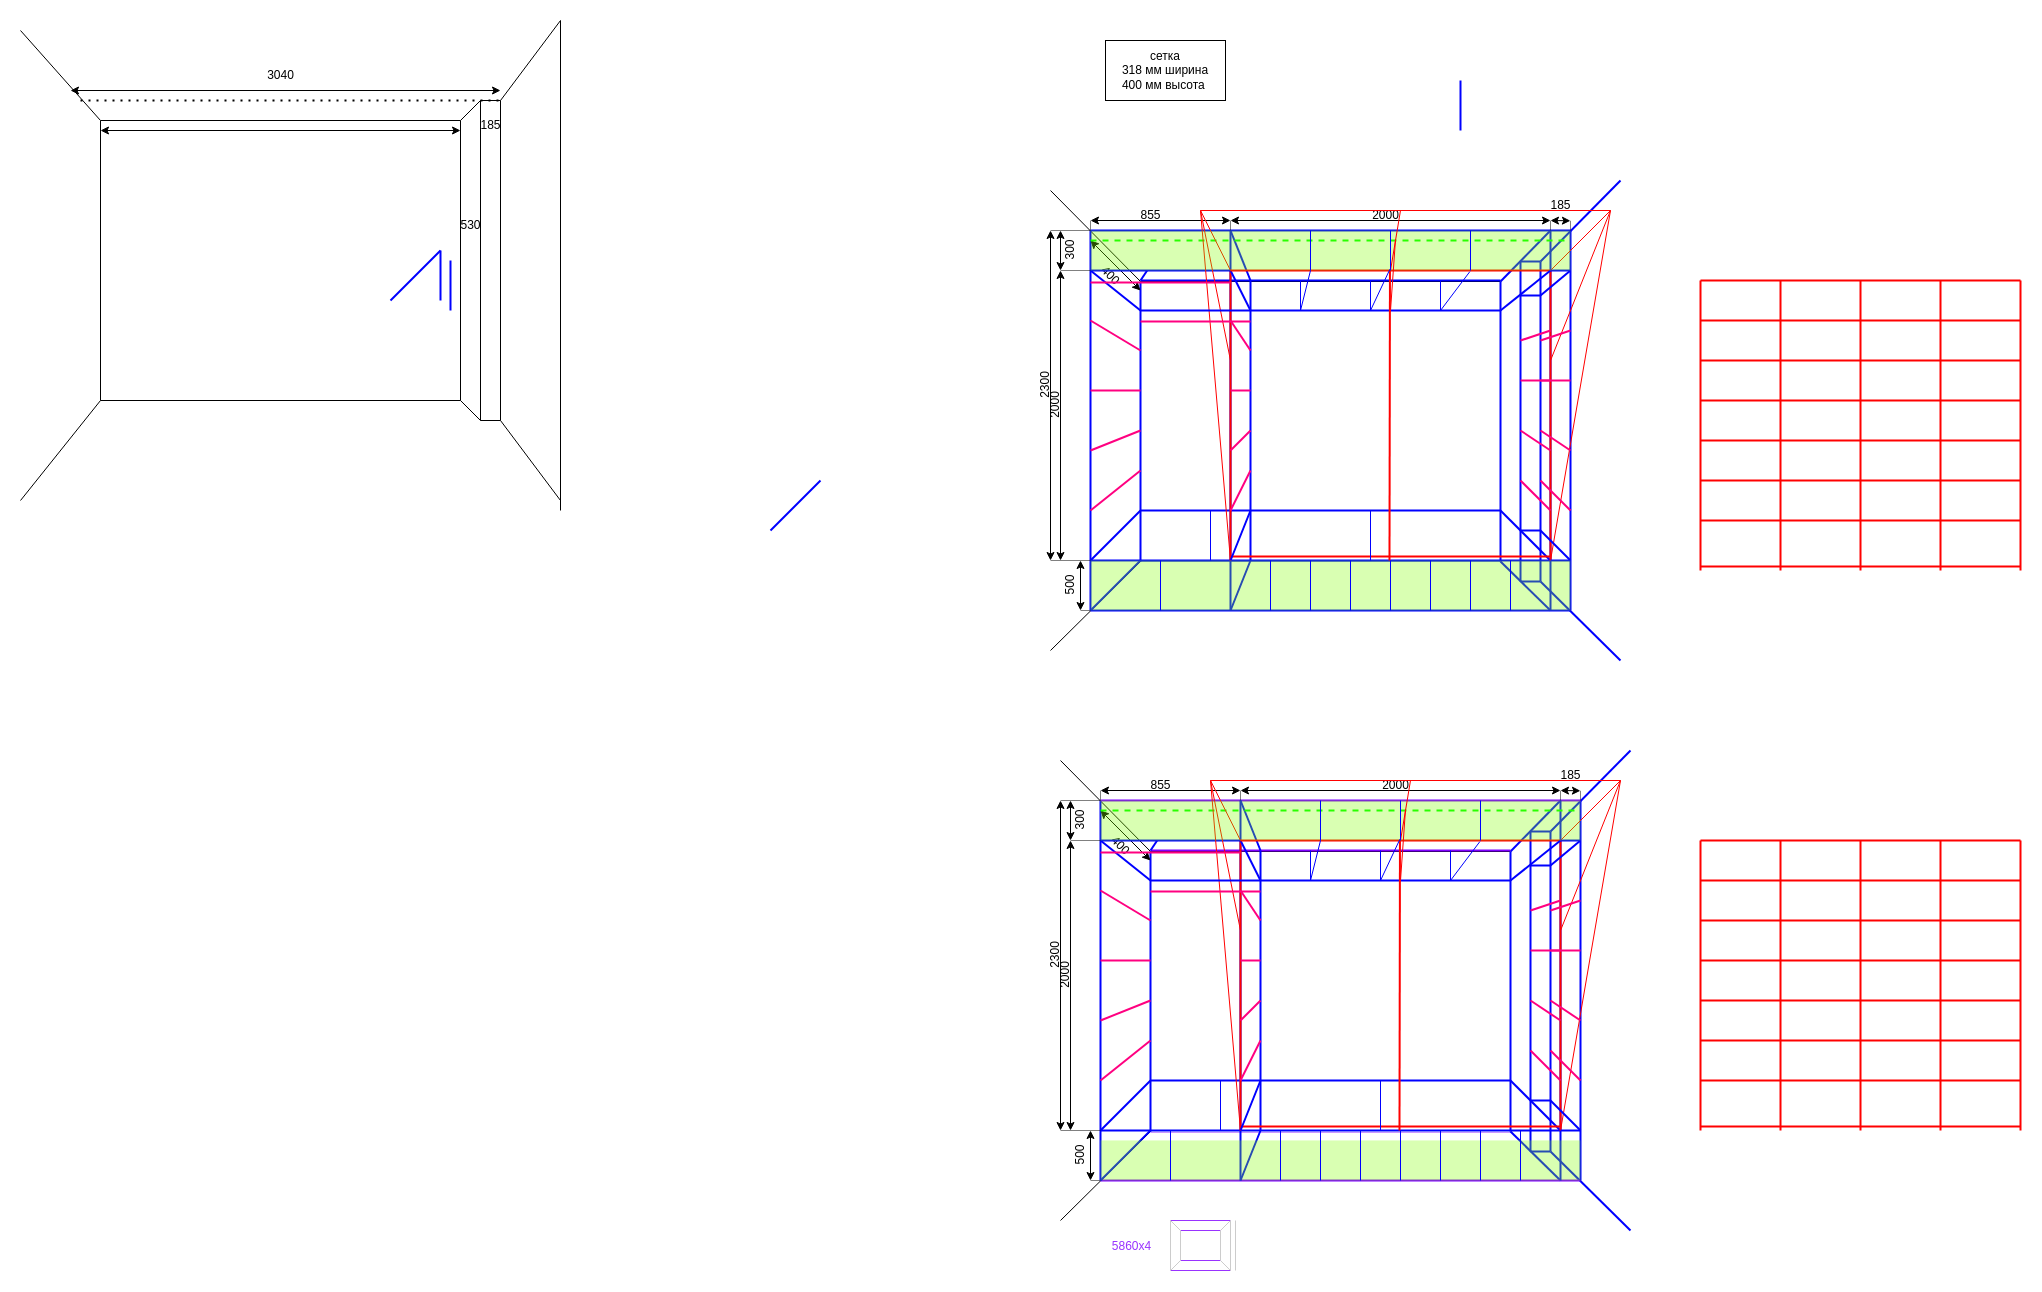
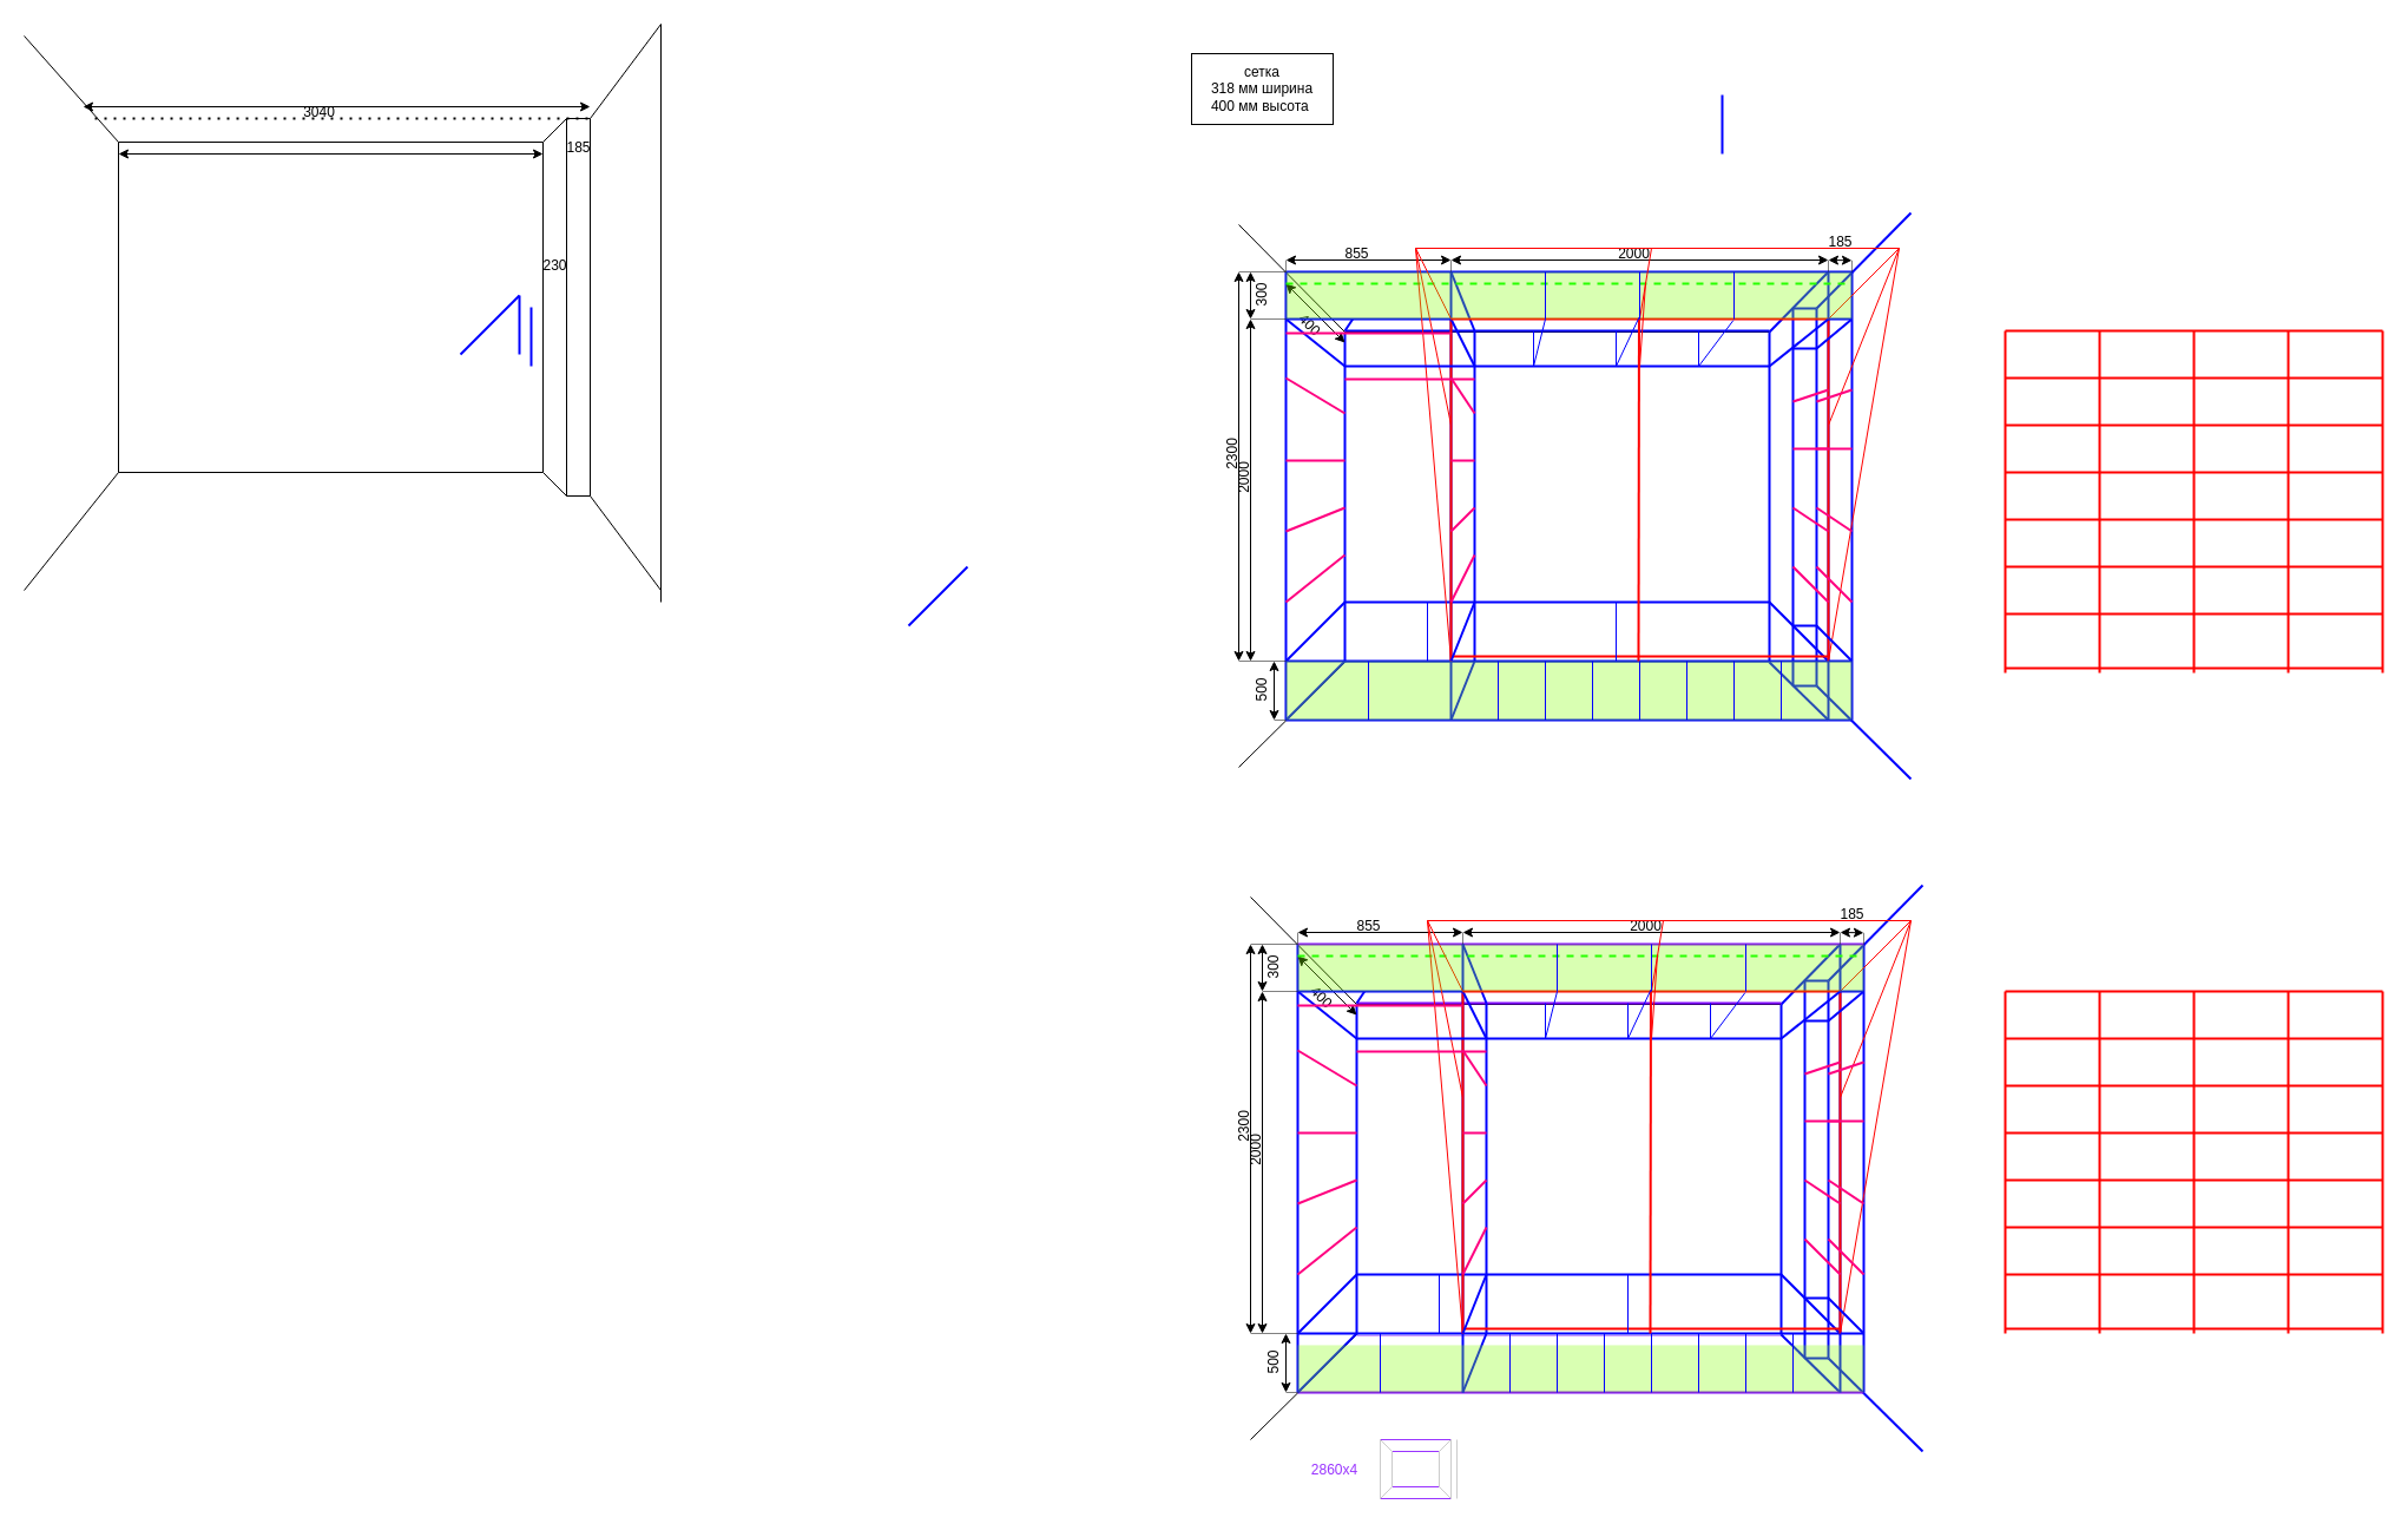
- <mxCell id="42" value="сетка &lt;br&gt;318 мм ширина &lt;br&gt;400 мм высота&amp;nbsp;" style="whiteSpace=wrap;html=1;" vertex="1" parent="1"><mxGeometry x="1105" y="40" width="120" height="60" as="geometry" /></mxCell>
+ <mxCell id="42" value="сетка &lt;br&gt;318 мм ширина &lt;br&gt;400 мм высота&amp;nbsp;" style="whiteSpace=wrap;html=1;" vertex="1" parent="1"><mxGeometry x="1010" y="45" width="120" height="60" as="geometry" /></mxCell>
- <mxCell id="17" value="3040" style="text;html=1;resizable=0;autosize=1;align=center;verticalAlign=middle;points=[];fillColor=none;strokeColor=none;rounded=0;" vertex="1" parent="1"><mxGeometry x="255" y="60" width="50" height="30" as="geometry" /></mxCell>
+ <mxCell id="17" value="3040" style="text;html=1;resizable=0;autosize=1;align=center;verticalAlign=middle;points=[];fillColor=none;strokeColor=none;rounded=0;" vertex="1" parent="1"><mxGeometry x="245" y="80" width="50" height="30" as="geometry" /></mxCell>
- <mxCell id="21" value="530" style="text;html=1;resizable=0;autosize=1;align=center;verticalAlign=middle;points=[];fillColor=none;strokeColor=none;rounded=0;" vertex="1" parent="1"><mxGeometry x="450" y="210" width="40" height="30" as="geometry" /></mxCell>
+ <mxCell id="21" value="230" style="text;html=1;resizable=0;autosize=1;align=center;verticalAlign=middle;points=[];fillColor=none;strokeColor=none;rounded=0;" vertex="1" parent="1"><mxGeometry x="450" y="210" width="40" height="30" as="geometry" /></mxCell>
- <mxCell id="301" value="&lt;font color=&quot;#9933ff&quot;&gt;5860x4&lt;/font&gt;" style="text;html=1;align=center;verticalAlign=middle;resizable=0;points=[];autosize=1;strokeColor=none;fillColor=none;" vertex="1" parent="1"><mxGeometry x="1101" y="1231" width="60" height="30" as="geometry" /></mxCell>
+ <mxCell id="301" value="&lt;font color=&quot;#9933ff&quot;&gt;2860x4&lt;/font&gt;" style="text;html=1;align=center;verticalAlign=middle;resizable=0;points=[];autosize=1;strokeColor=none;fillColor=none;" vertex="1" parent="1"><mxGeometry x="1101" y="1231" width="60" height="30" as="geometry" /></mxCell>
